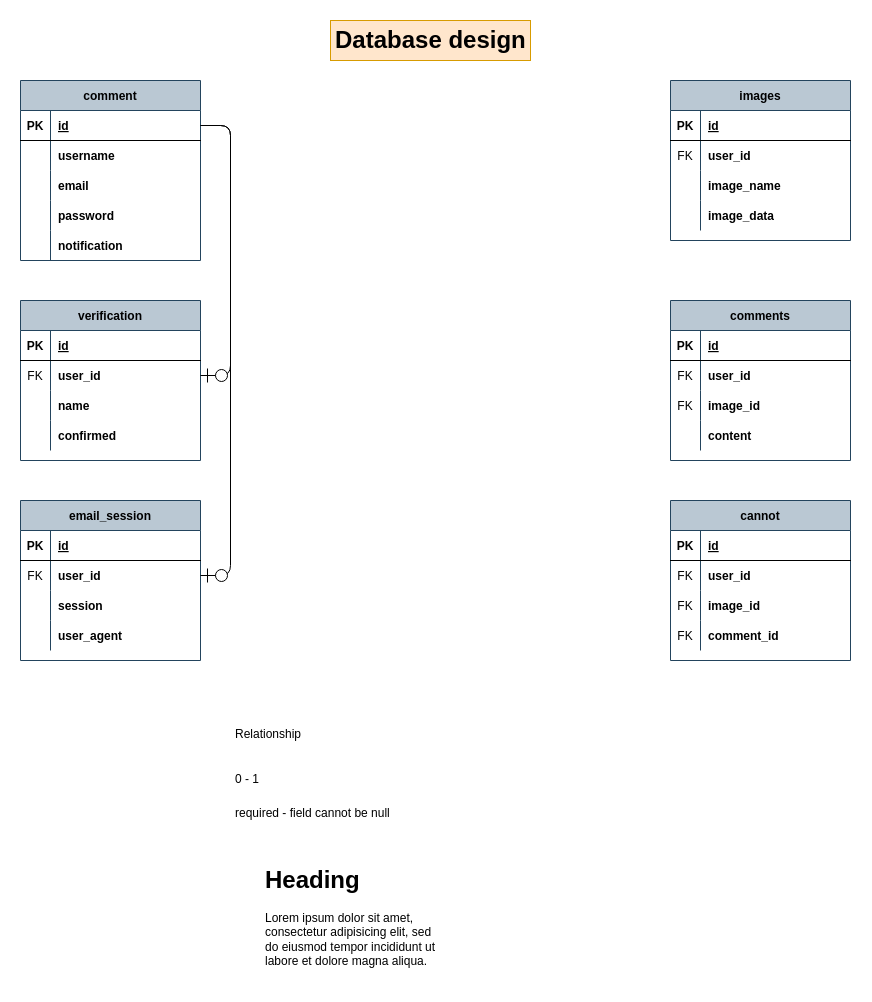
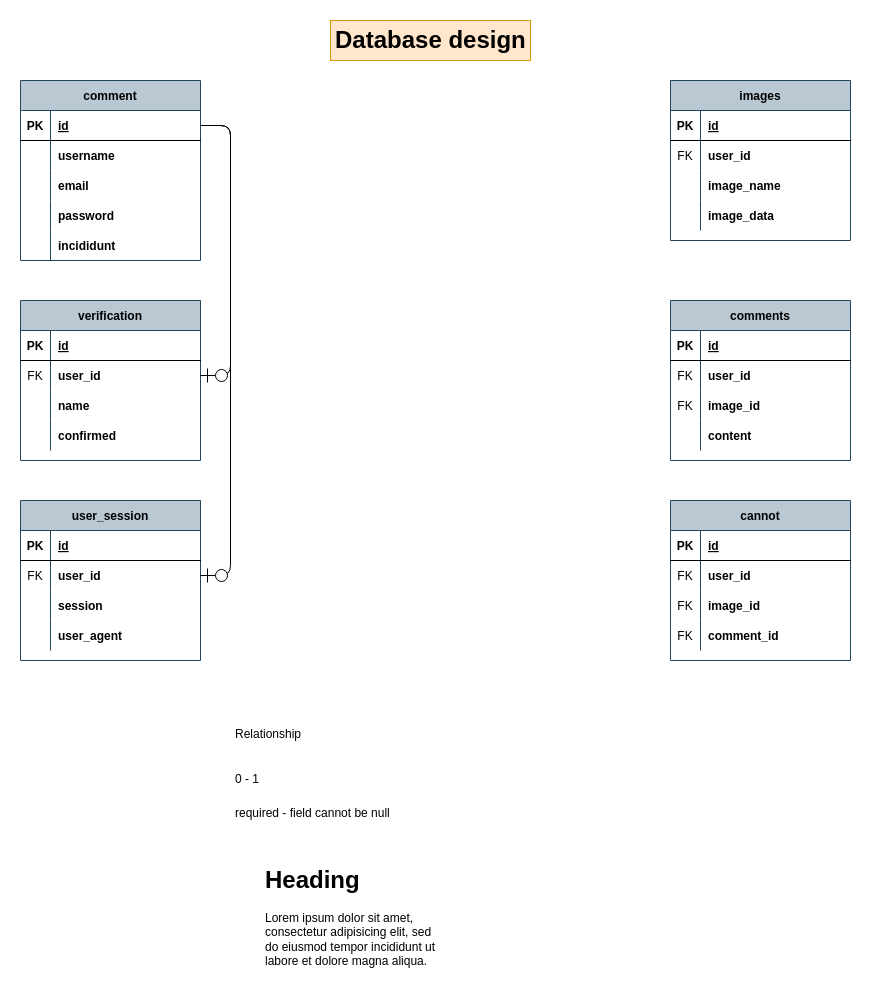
- <mxCell id="18" value="notification" style="shape=partialRectangle;connectable=0;fillColor=none;top=0;left=0;bottom=0;right=0;align=left;spacingLeft=6;overflow=hidden;fontStyle=1" parent="16" vertex="1"><mxGeometry x="30" width="150" height="30" as="geometry" /></mxCell>
+ <mxCell id="18" value="incididunt" style="shape=partialRectangle;connectable=0;fillColor=none;top=0;left=0;bottom=0;right=0;align=left;spacingLeft=6;overflow=hidden;fontStyle=1" parent="16" vertex="1"><mxGeometry x="30" width="150" height="30" as="geometry" /></mxCell>
- <mxCell id="32" value="email_session" style="shape=table;startSize=30;container=1;collapsible=1;childLayout=tableLayout;fixedRows=1;rowLines=0;fontStyle=1;align=center;resizeLast=1;fillColor=#bac8d3;strokeColor=#23445d;" parent="1" vertex="1"><mxGeometry x="20" y="500" width="180" height="160" as="geometry" /></mxCell>
+ <mxCell id="32" value="user_session" style="shape=table;startSize=30;container=1;collapsible=1;childLayout=tableLayout;fixedRows=1;rowLines=0;fontStyle=1;align=center;resizeLast=1;fillColor=#bac8d3;strokeColor=#23445d;" parent="1" vertex="1"><mxGeometry x="20" y="500" width="180" height="160" as="geometry" /></mxCell>
